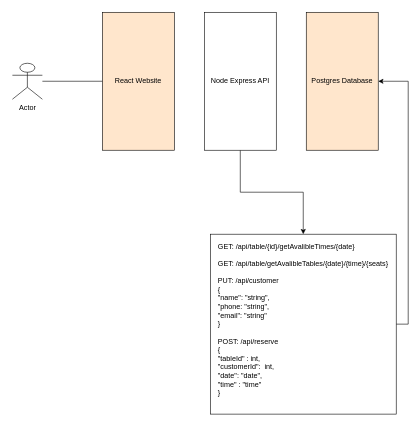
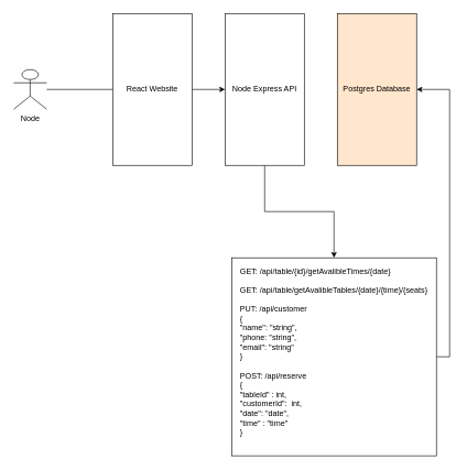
- <mxCell id="3" value="React Website" style="rounded=0;whiteSpace=wrap;html=1;fillColor=#ffe6cc;" parent="1" vertex="1"><mxGeometry x="170" y="20" width="120" height="230" as="geometry" /></mxCell>
+ <mxCell id="3" value="React Website" style="rounded=0;whiteSpace=wrap;html=1;" parent="1" vertex="1"><mxGeometry x="170" y="20" width="120" height="230" as="geometry" /></mxCell>
+ <mxCell id="2" style="edgeStyle=orthogonalEdgeStyle;rounded=0;orthogonalLoop=1;jettySize=auto;html=1;entryX=0;entryY=0.5;entryDx=0;entryDy=0;" parent="1" source="3" target="5" edge="1"><mxGeometry relative="1" as="geometry"><mxPoint x="320" y="250" as="targetPoint" /></mxGeometry></mxCell>
- <mxCell id="10" value="Actor" style="shape=umlActor;verticalLabelPosition=bottom;verticalAlign=top;html=1;outlineConnect=0;" parent="1" vertex="1"><mxGeometry x="20" y="105" width="50" height="60" as="geometry" /></mxCell>
+ <mxCell id="10" value="Node" style="shape=umlActor;verticalLabelPosition=bottom;verticalAlign=top;html=1;outlineConnect=0;" parent="1" vertex="1"><mxGeometry x="20" y="105" width="50" height="60" as="geometry" /></mxCell>
